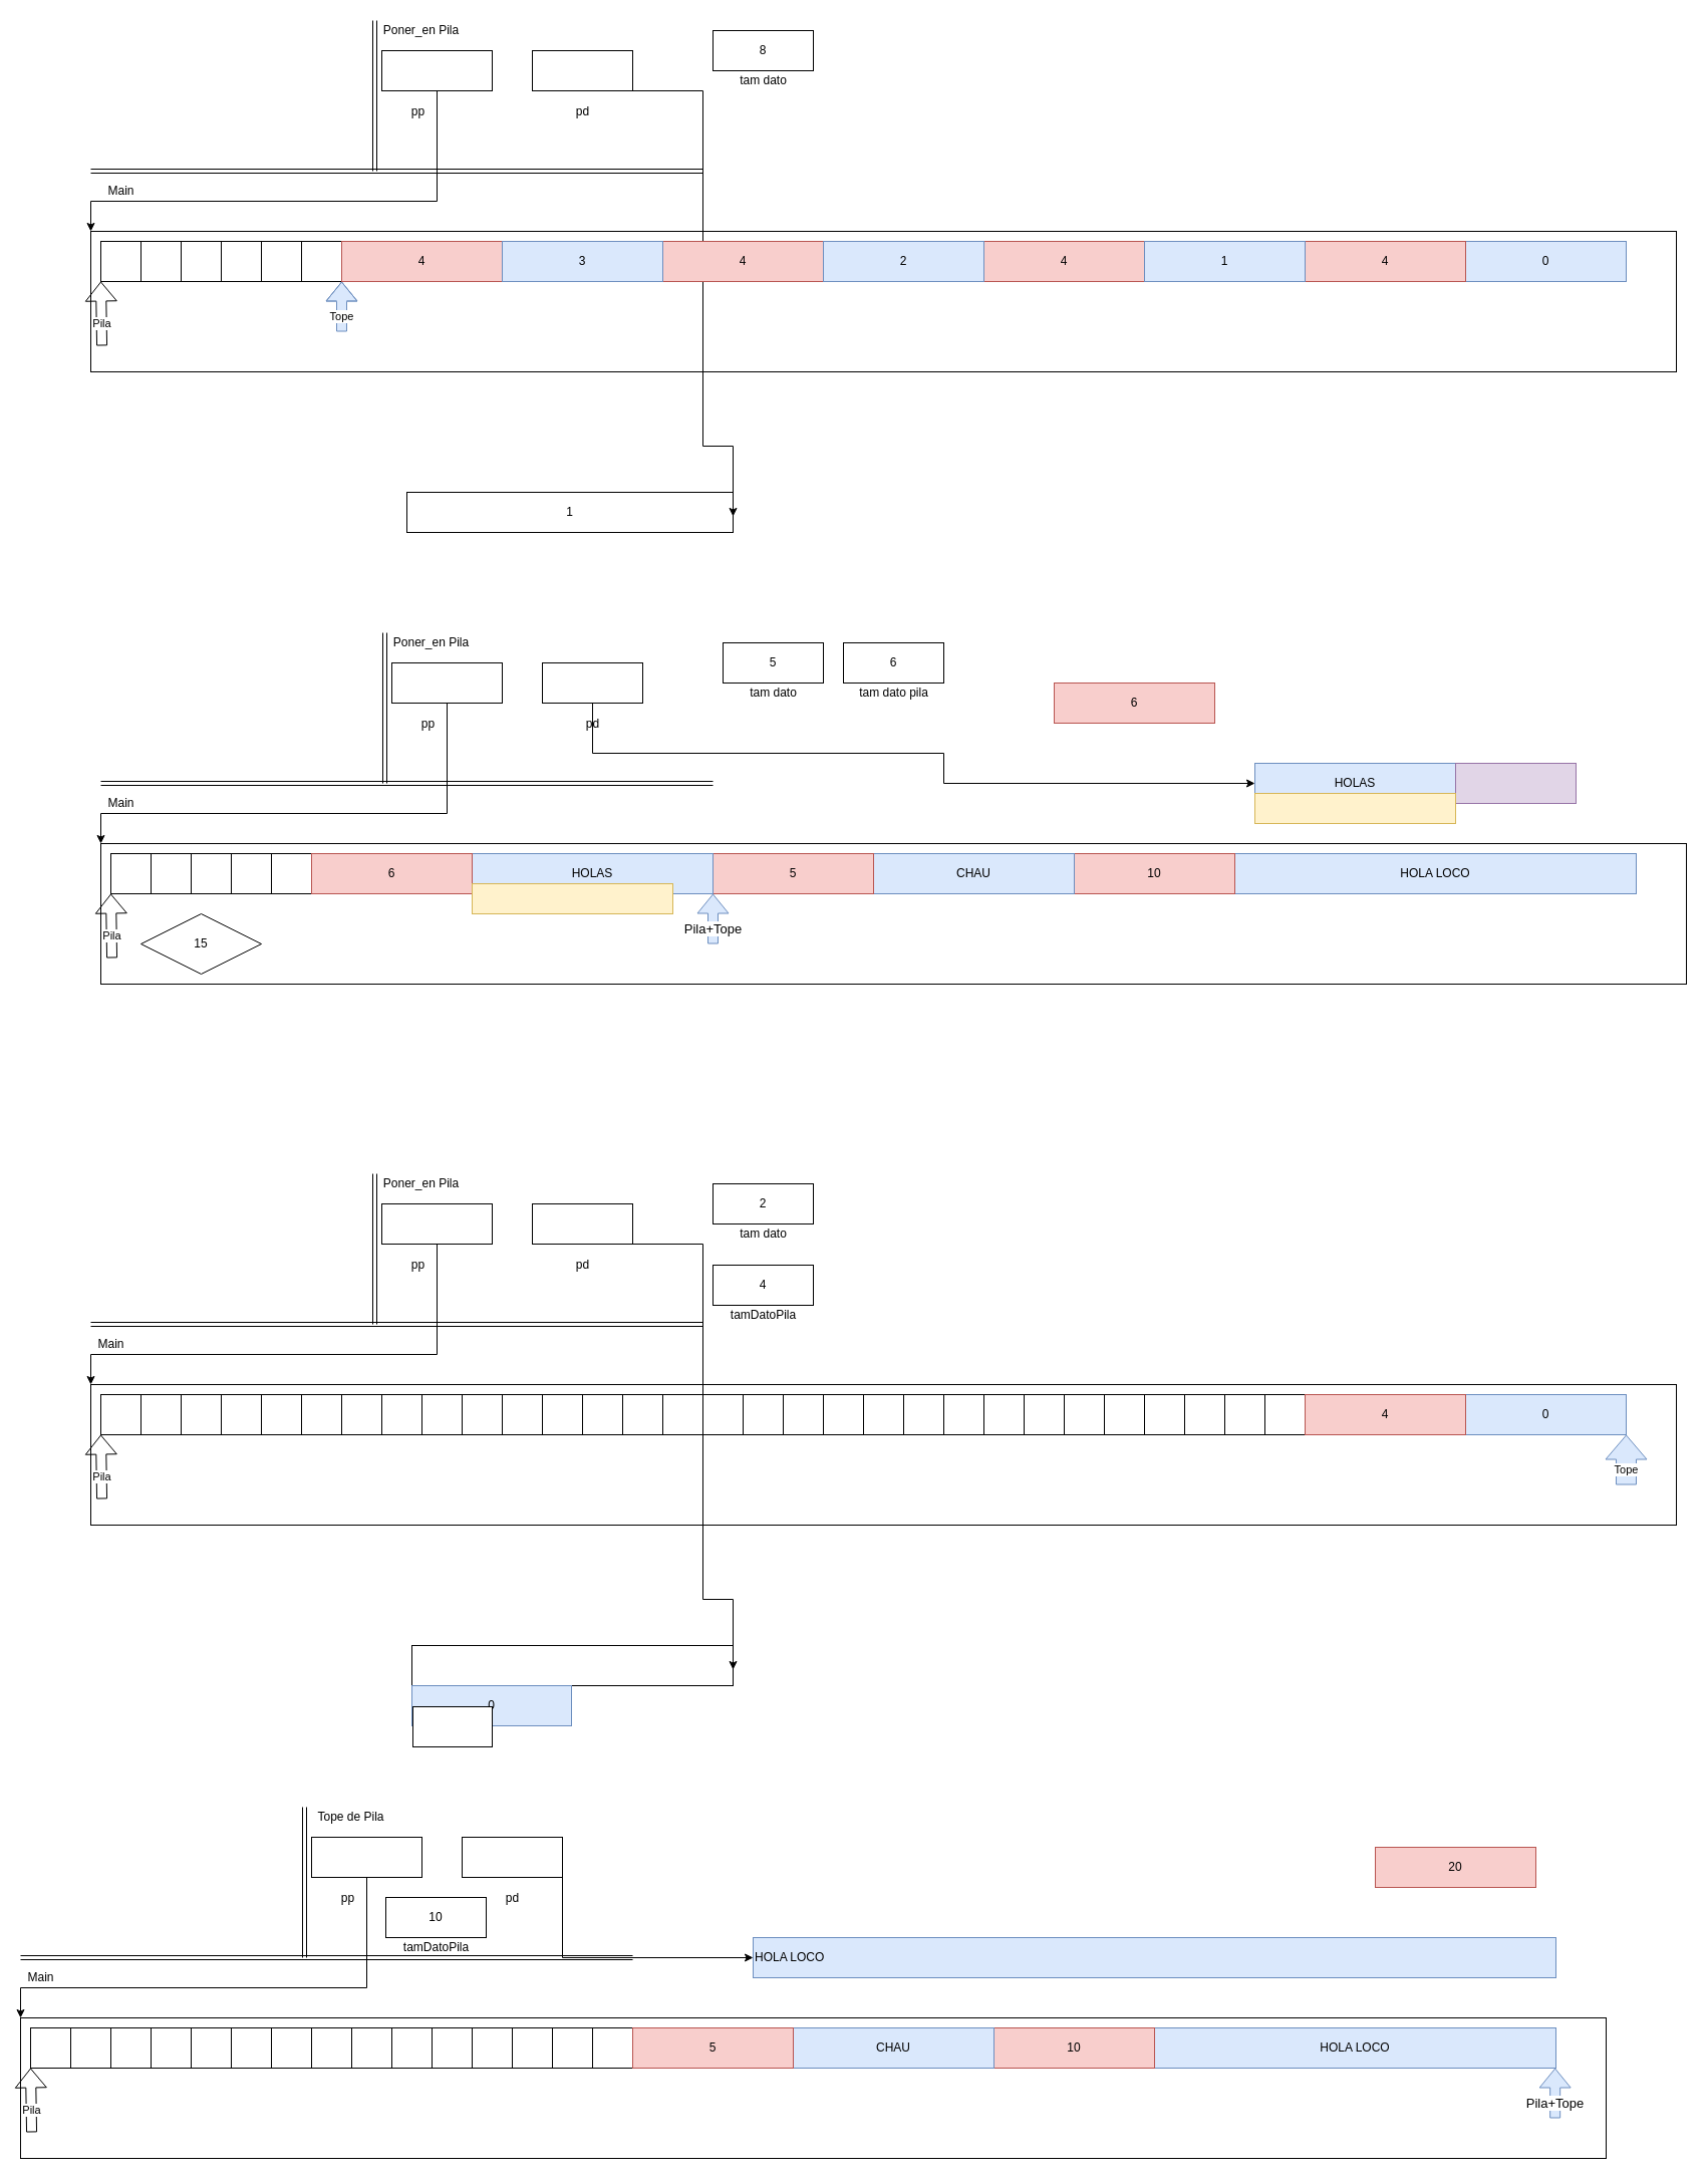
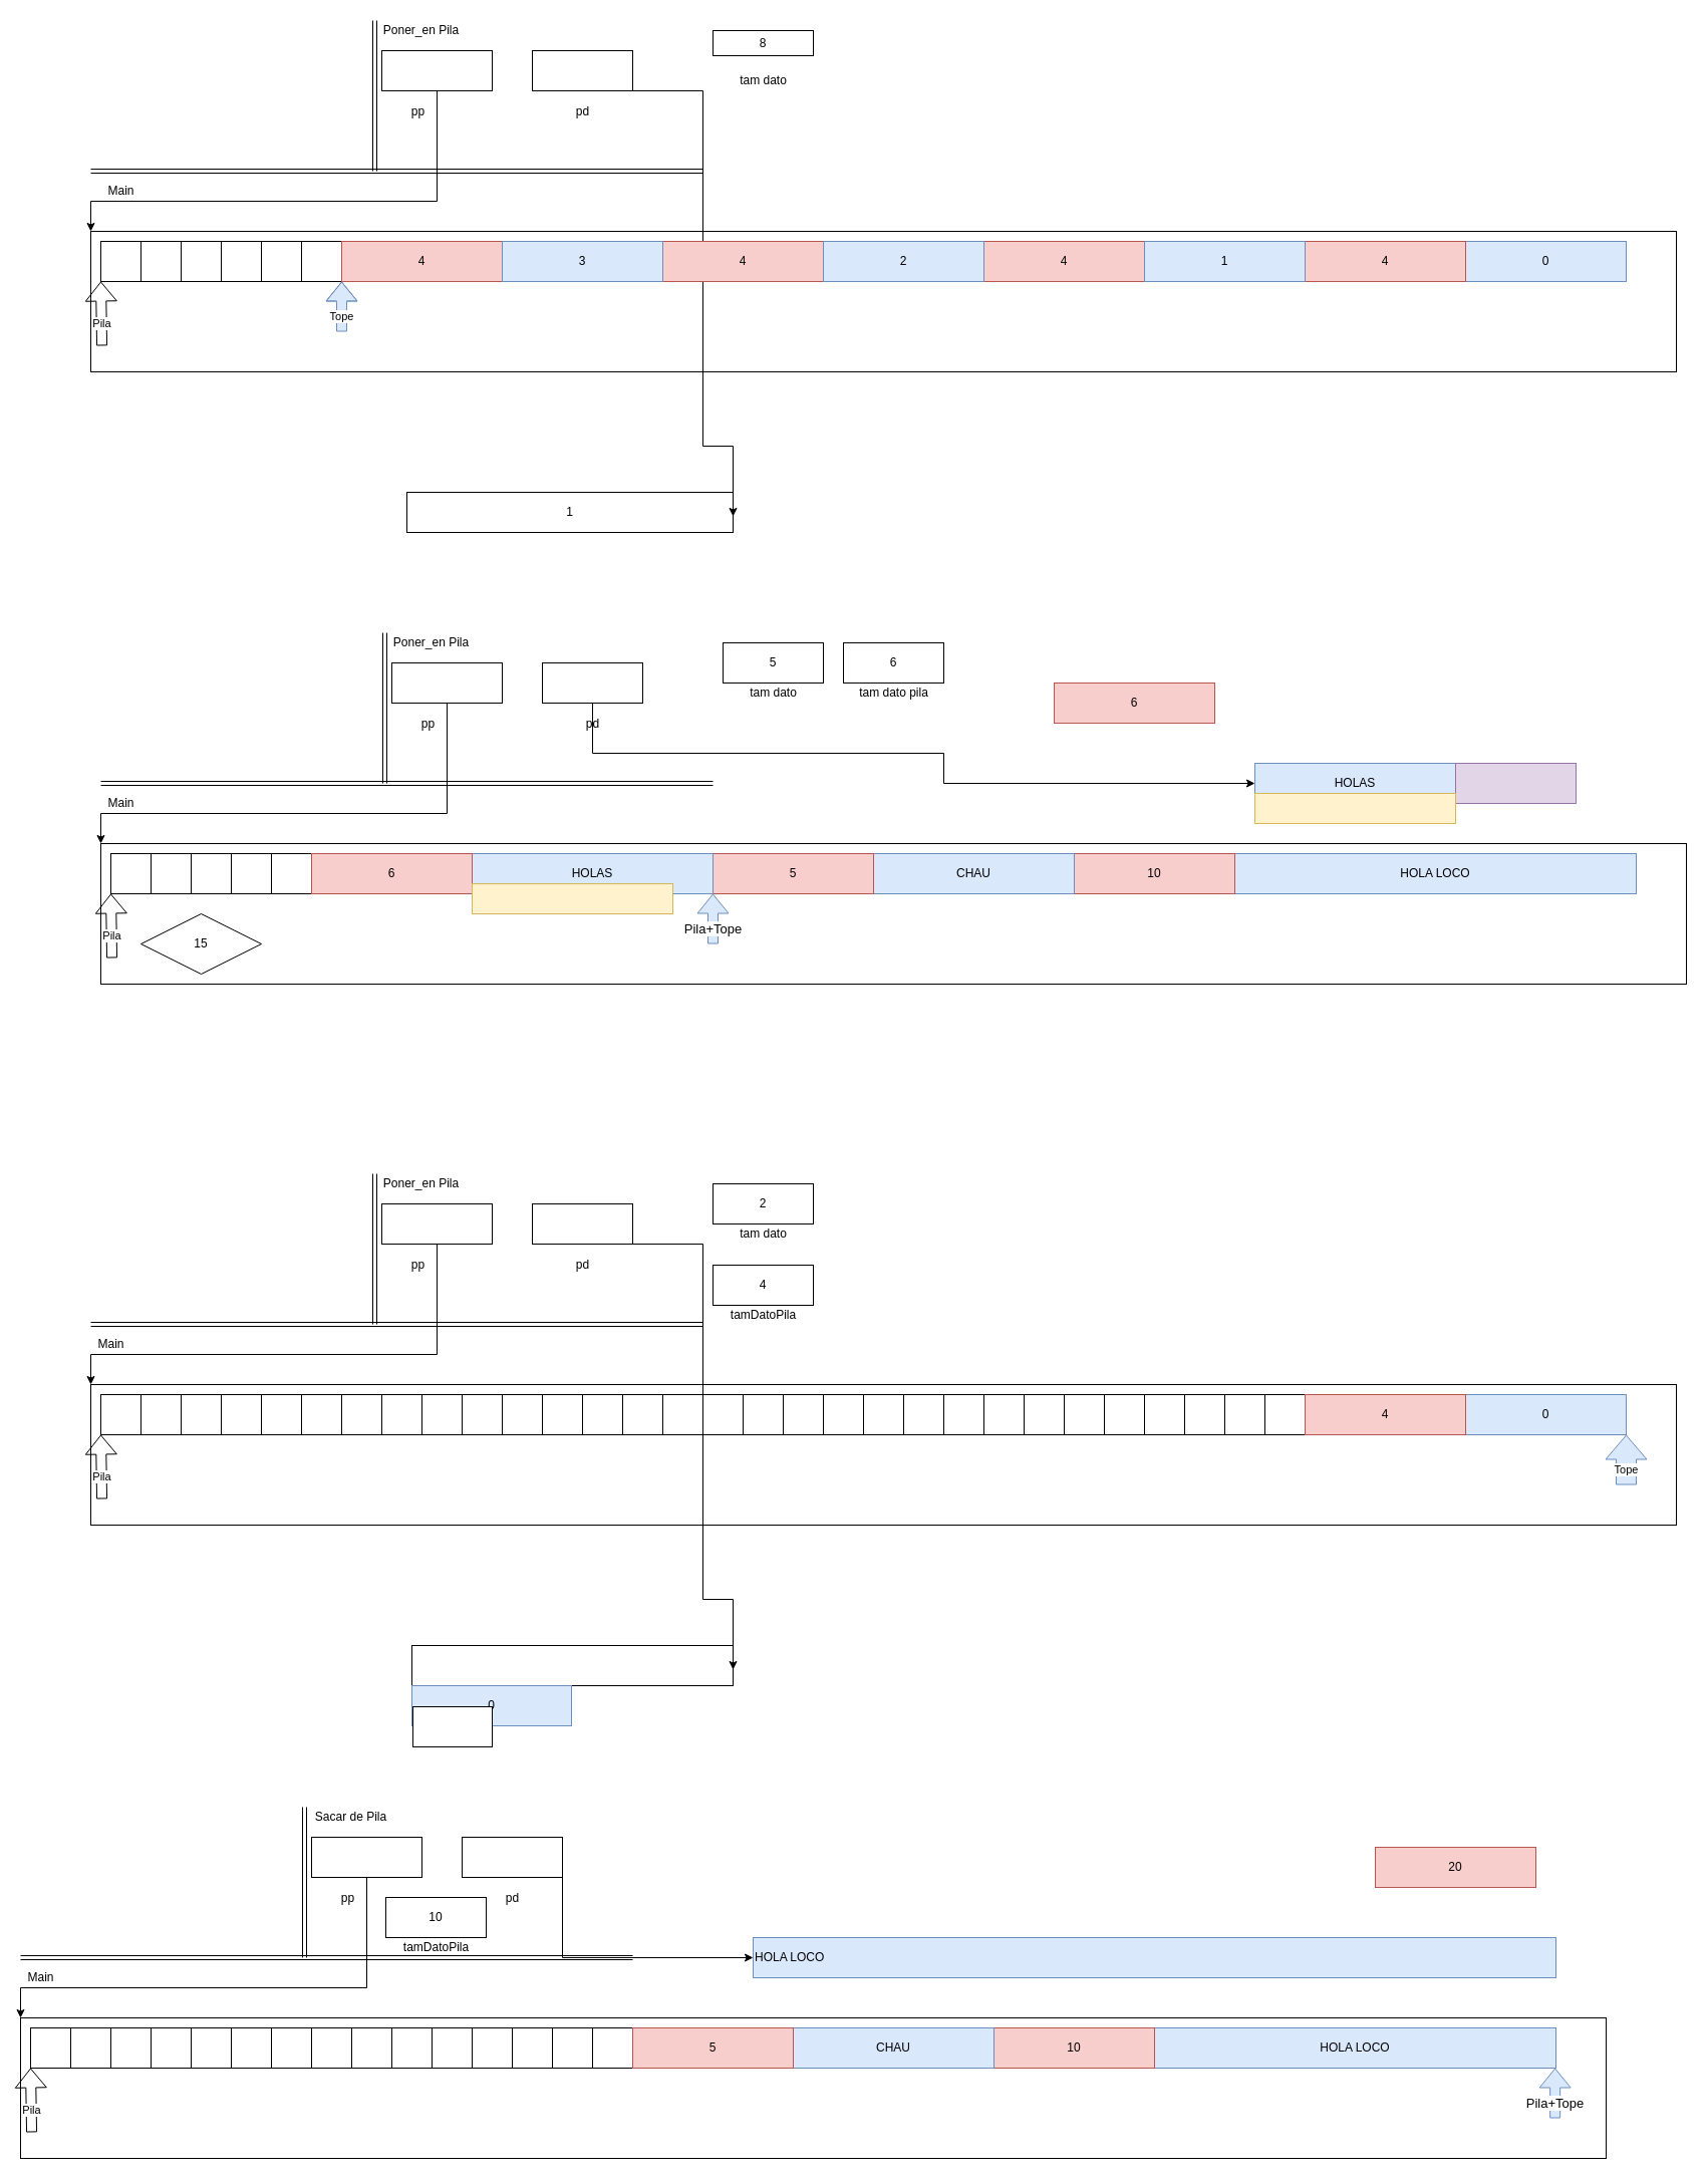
- <mxCell id="56" value="8" style="rounded=0;whiteSpace=wrap;html=1;" parent="1" vertex="1"><mxGeometry x="710" y="30" width="100" height="40" as="geometry" /></mxCell>
+ <mxCell id="56" value="8" style="rounded=0;whiteSpace=wrap;html=1;" parent="1" vertex="1"><mxGeometry x="710" y="30" width="100" height="25" as="geometry" /></mxCell>
- <mxCell id="205" value="Tope de Pila" style="text;html=1;align=center;verticalAlign=middle;resizable=0;points=[];autosize=1;" parent="1" vertex="1"><mxGeometry x="304" y="1800" width="90" height="20" as="geometry" /></mxCell>
+ <mxCell id="205" value="Sacar de Pila" style="text;html=1;align=center;verticalAlign=middle;resizable=0;points=[];autosize=1;" parent="1" vertex="1"><mxGeometry x="304" y="1800" width="90" height="20" as="geometry" /></mxCell>
